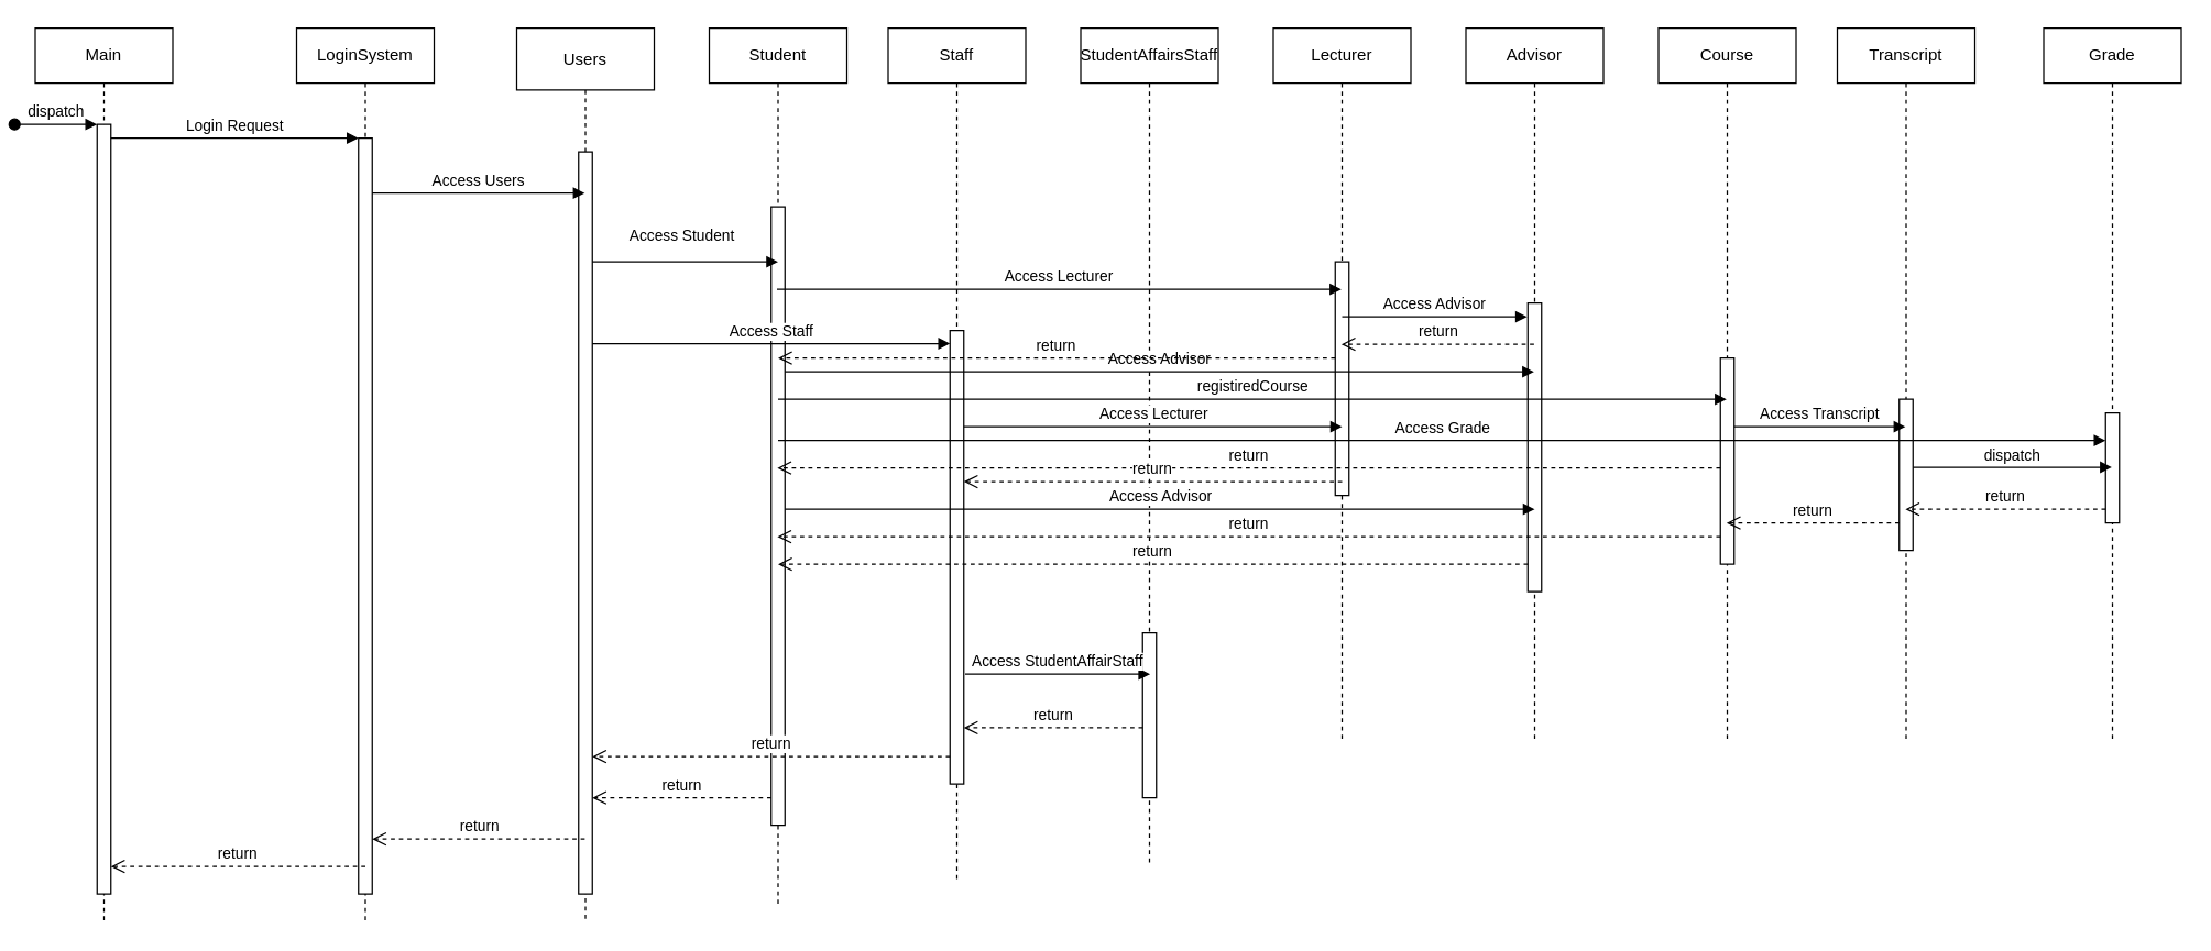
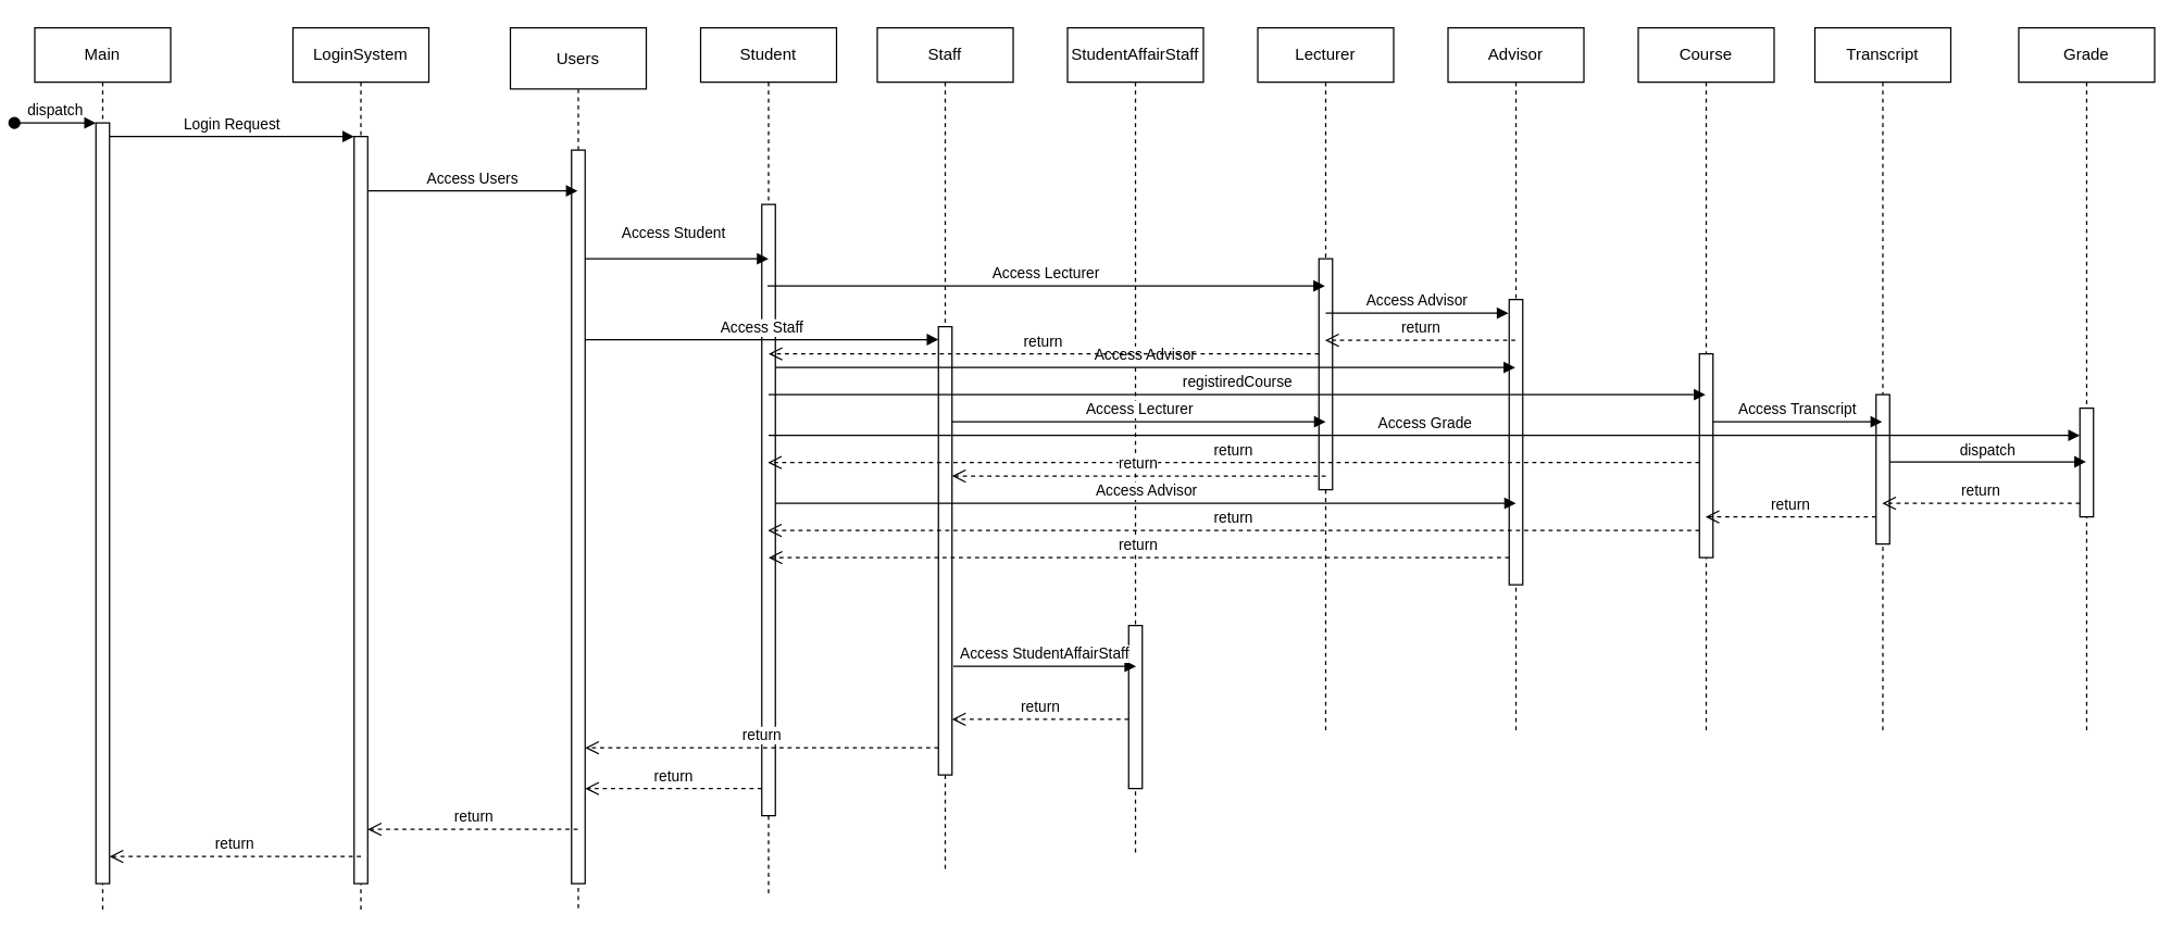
- <mxCell id="15" value="StudentAffairsStaff" style="shape=umlLifeline;perimeter=lifelinePerimeter;whiteSpace=wrap;html=1;container=1;dropTarget=0;collapsible=0;recursiveResize=0;outlineConnect=0;portConstraint=eastwest;newEdgeStyle={&quot;curved&quot;:0,&quot;rounded&quot;:0};" parent="1" vertex="1"><mxGeometry x="780" y="20" width="100" height="610" as="geometry" /></mxCell>
+ <mxCell id="15" value="StudentAffairStaff" style="shape=umlLifeline;perimeter=lifelinePerimeter;whiteSpace=wrap;html=1;container=1;dropTarget=0;collapsible=0;recursiveResize=0;outlineConnect=0;portConstraint=eastwest;newEdgeStyle={&quot;curved&quot;:0,&quot;rounded&quot;:0};" parent="1" vertex="1"><mxGeometry x="780" y="20" width="100" height="610" as="geometry" /></mxCell>
